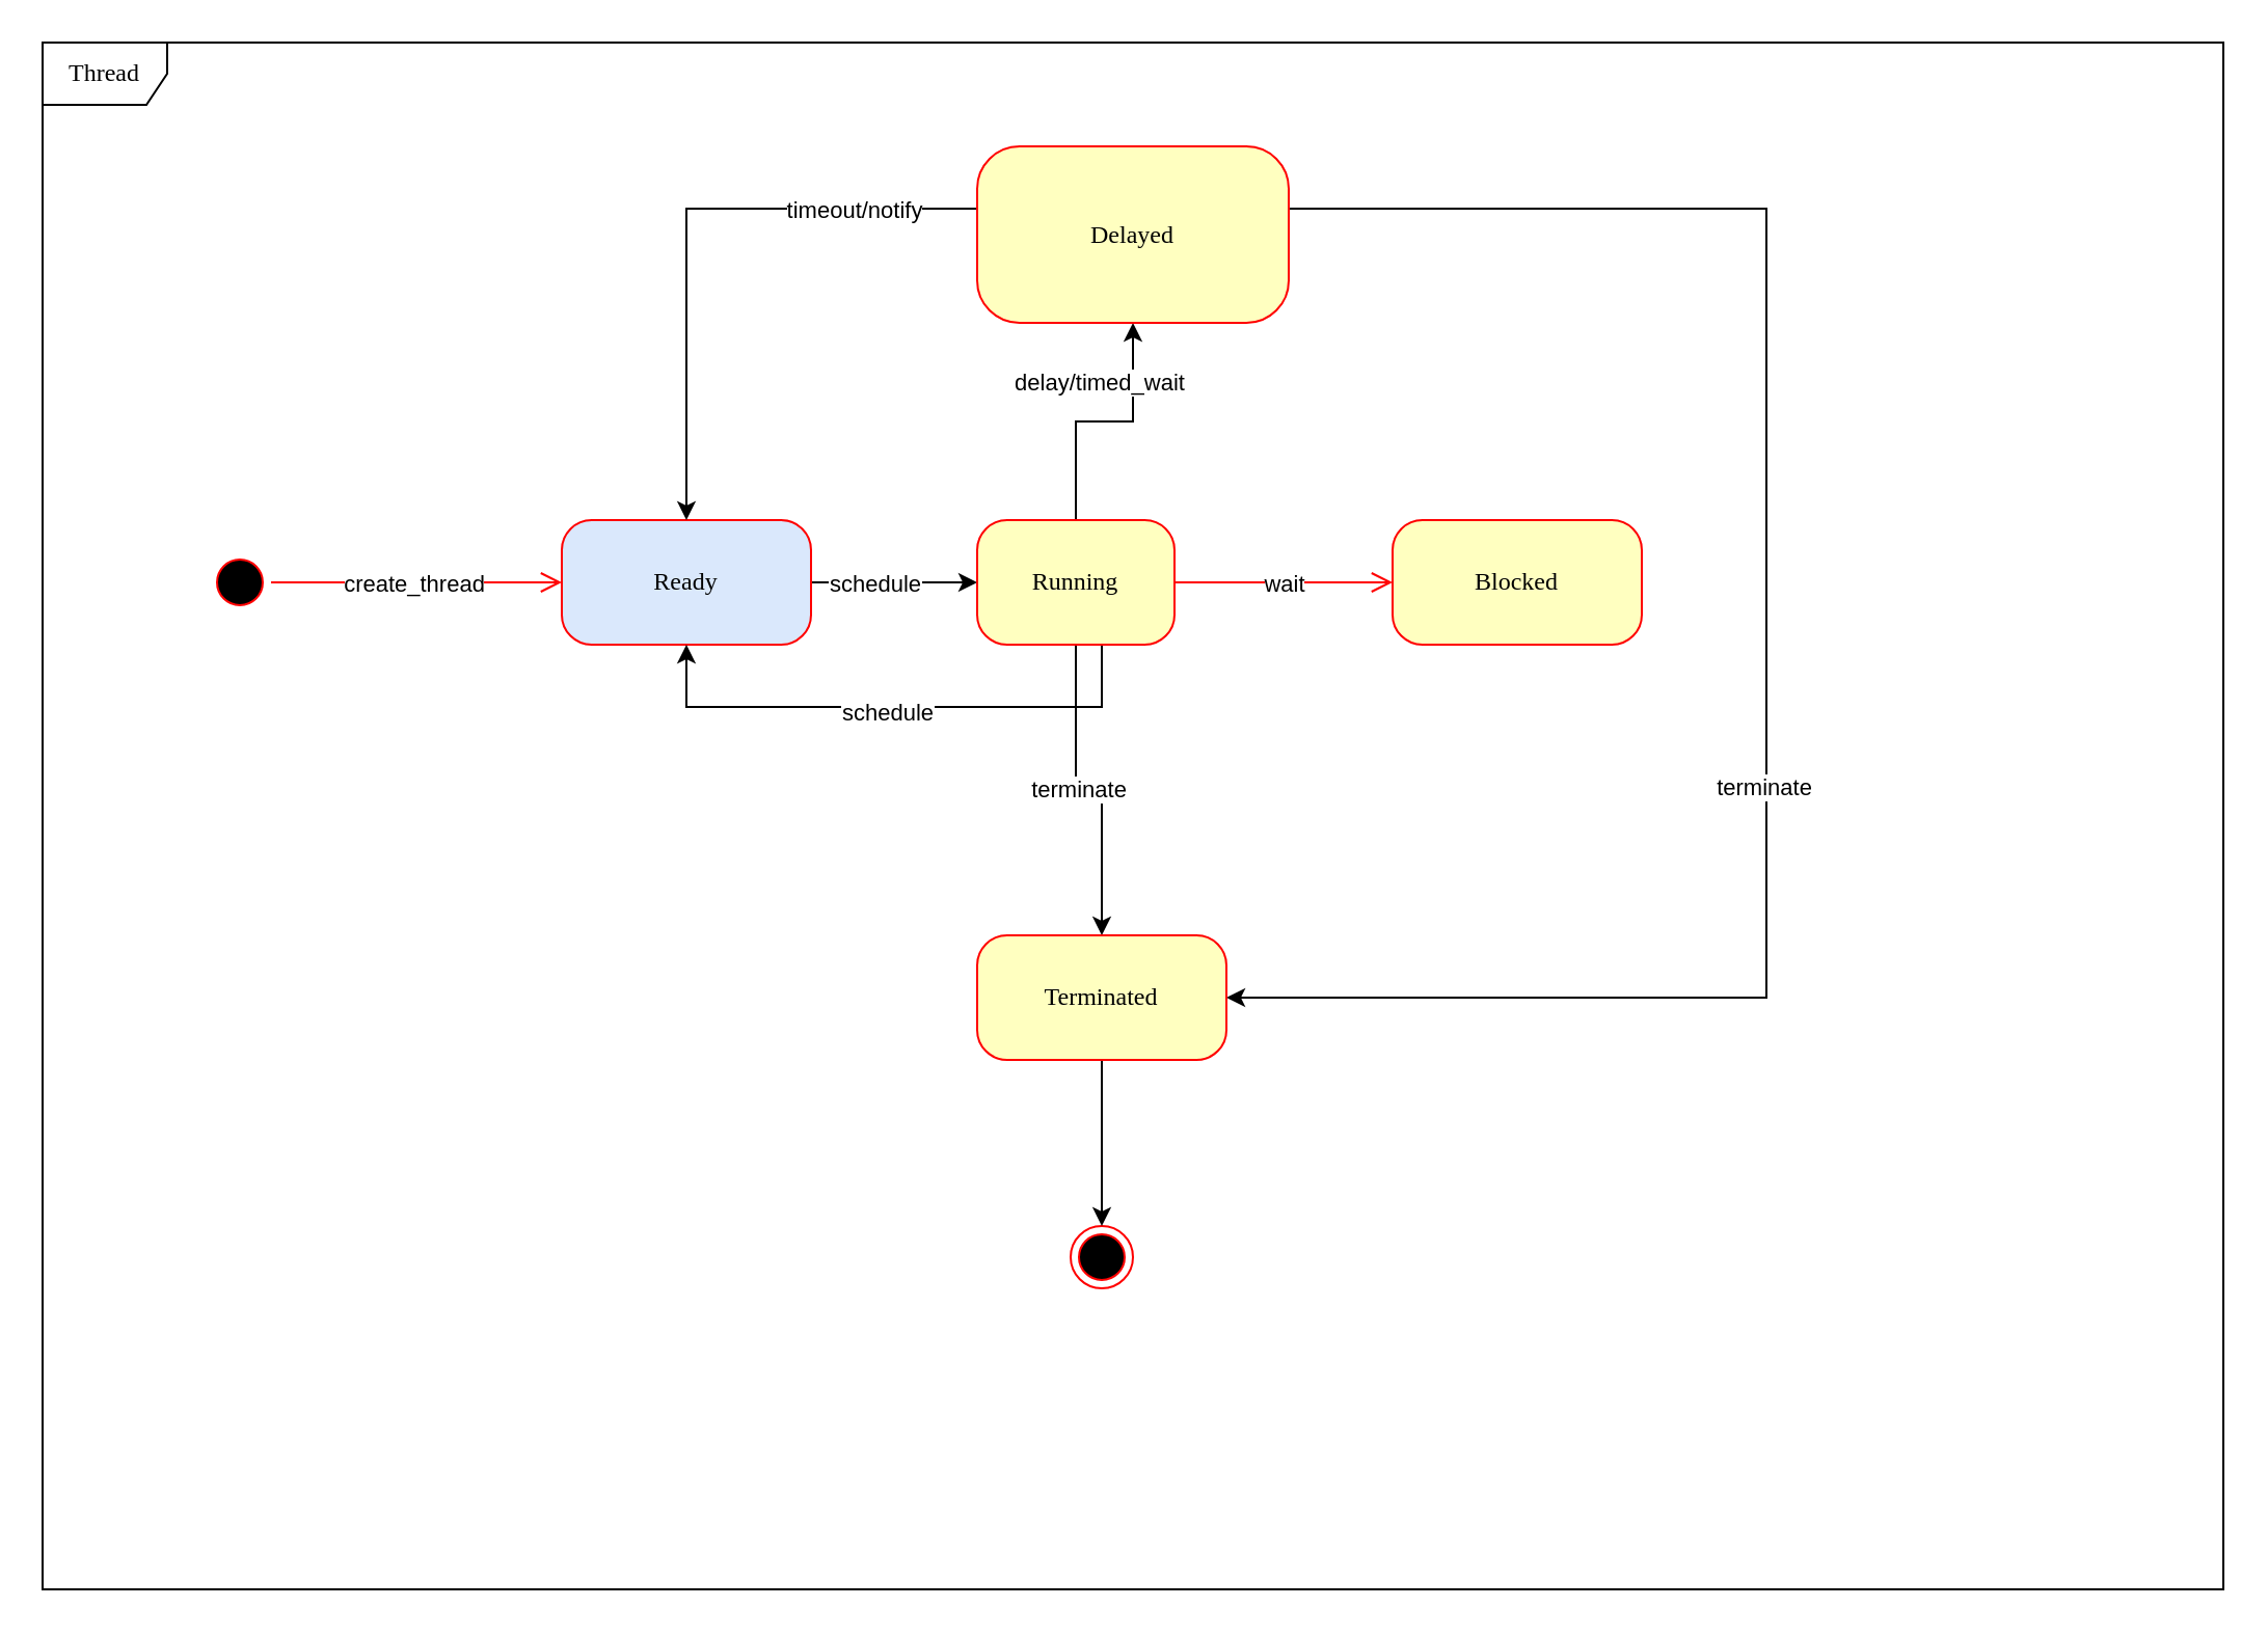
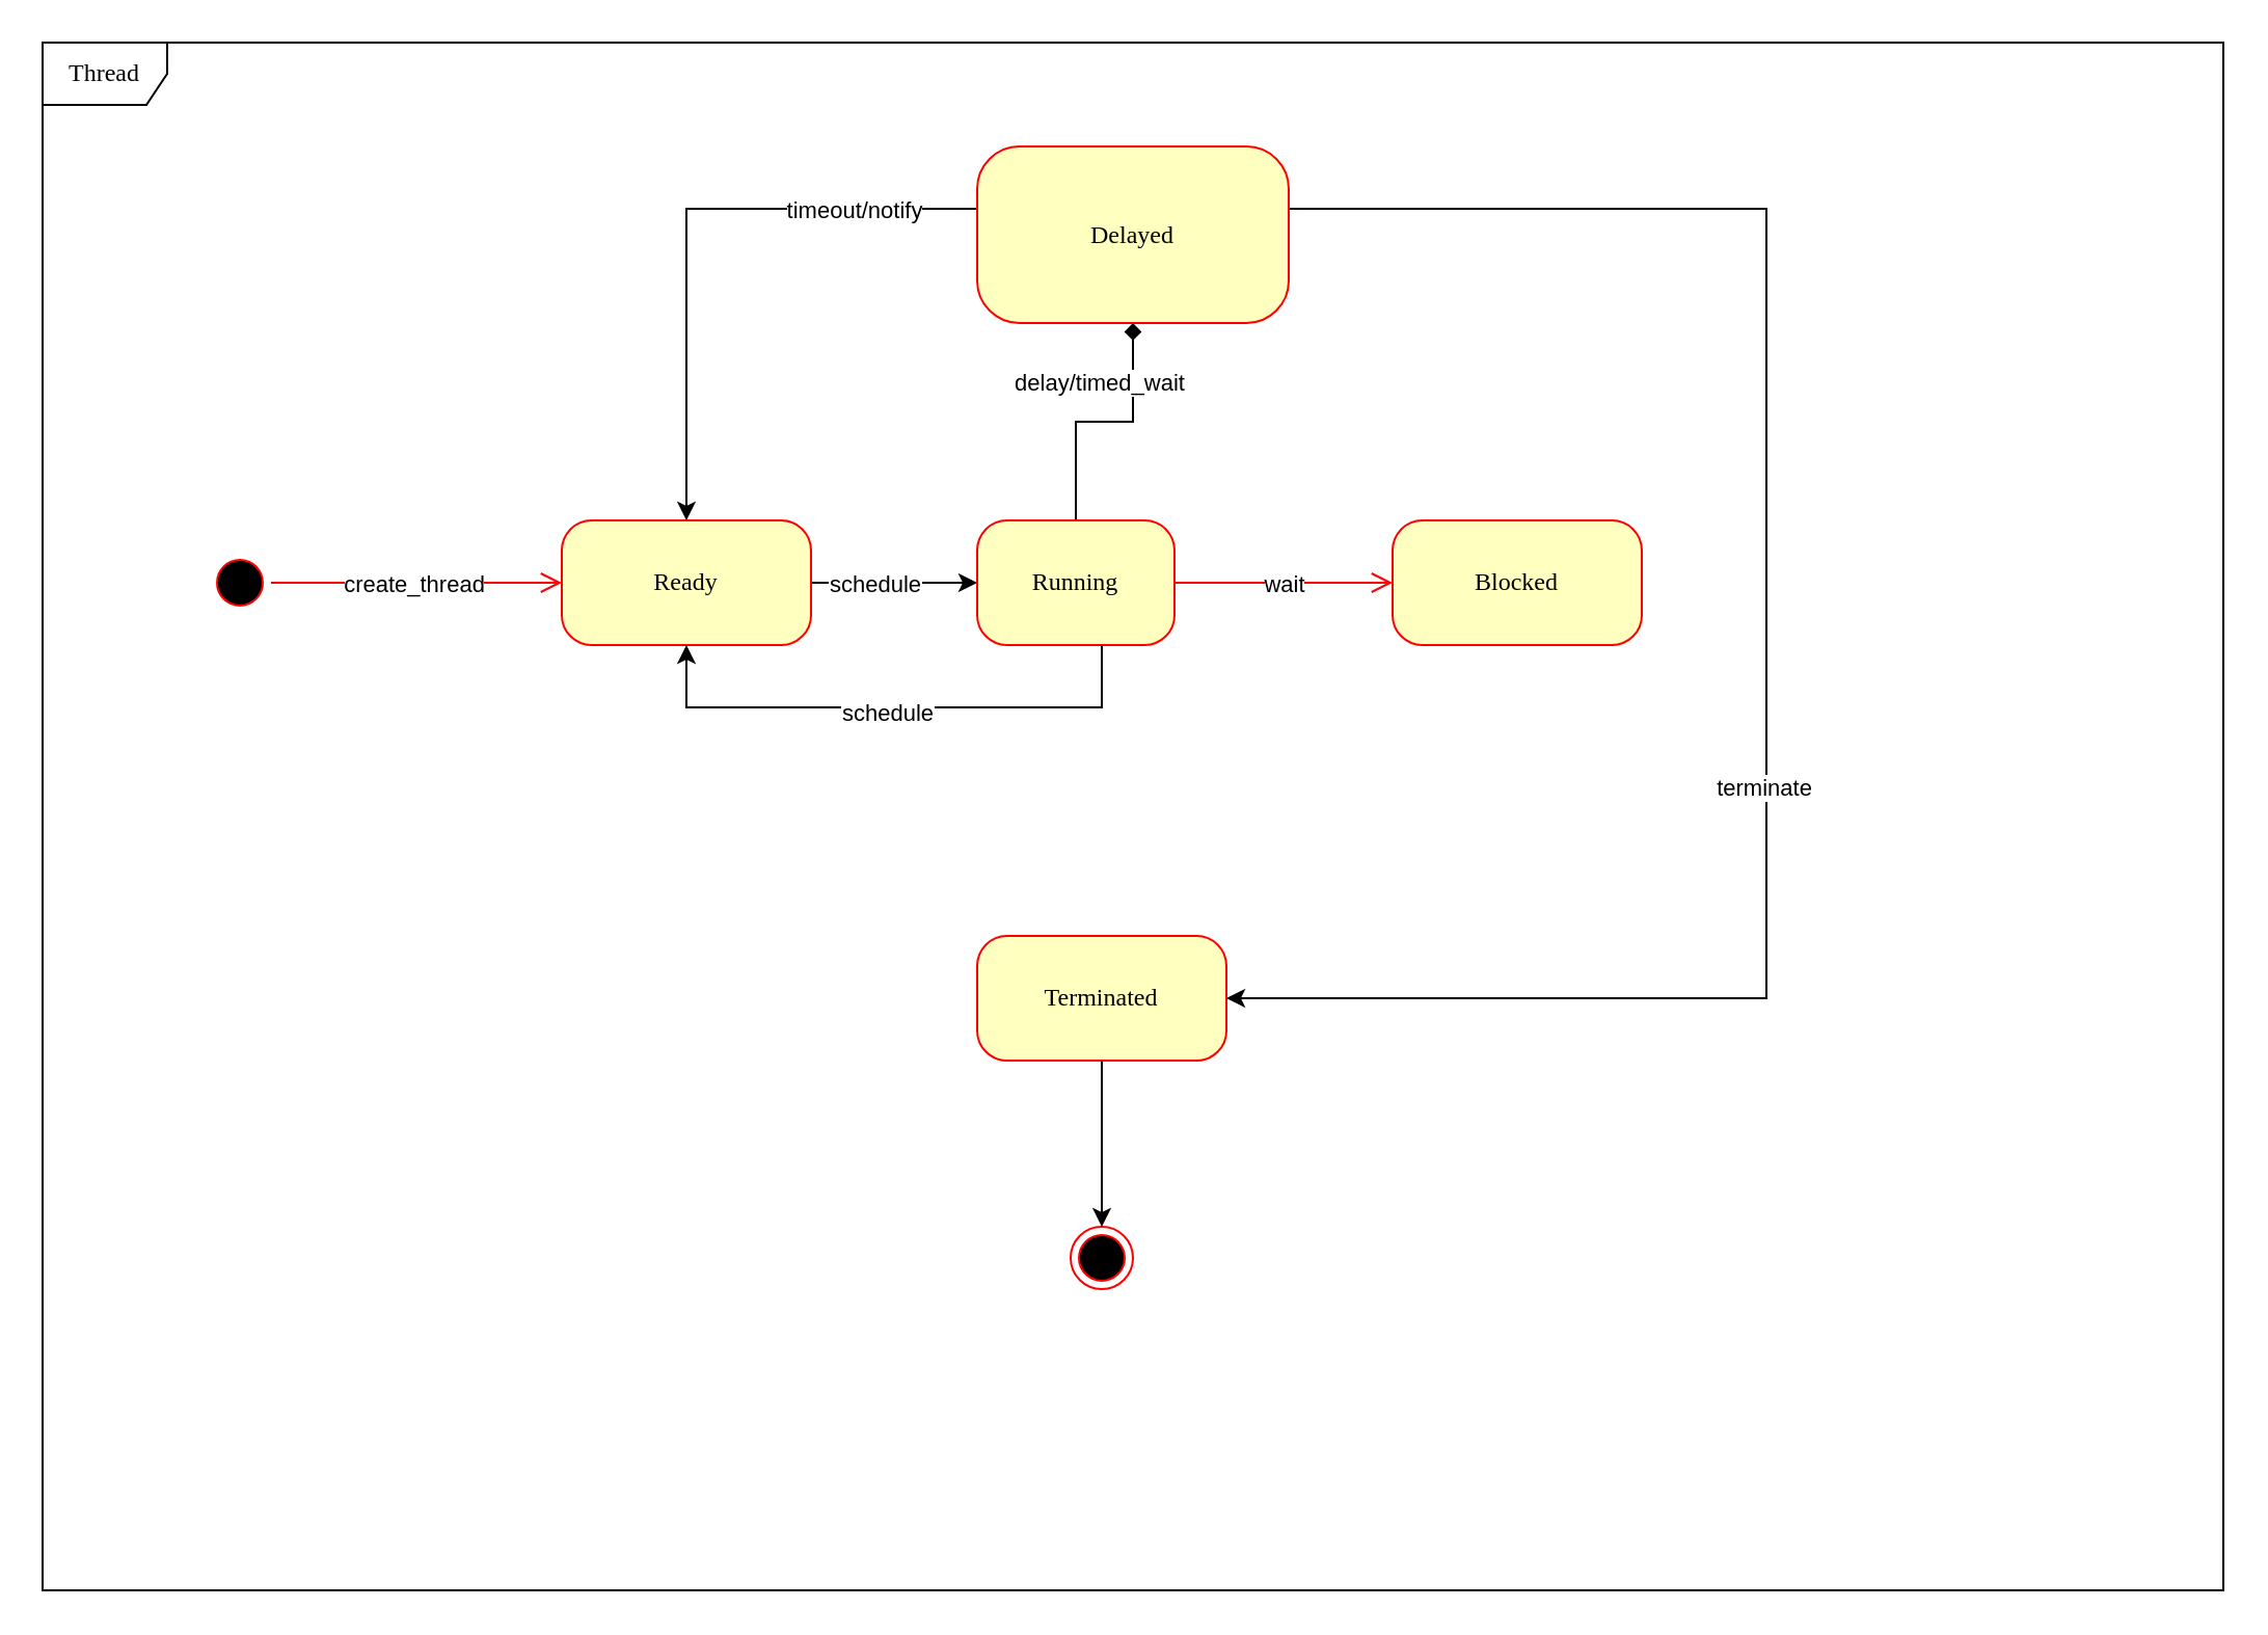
- <mxCell id="12" value="" style="edgeStyle=orthogonalEdgeStyle;rounded=0;orthogonalLoop=1;jettySize=auto;html=1;" edge="1" parent="1" source="18" target="23"><mxGeometry relative="1" as="geometry" /></mxCell>
+ <mxCell id="12" value="" style="edgeStyle=orthogonalEdgeStyle;rounded=0;orthogonalLoop=1;jettySize=auto;html=1;endArrow=diamond;" edge="1" parent="1" source="18" target="23"><mxGeometry relative="1" as="geometry" /></mxCell>
- <mxCell id="6" value="Ready" style="rounded=1;whiteSpace=wrap;html=1;arcSize=24;fillColor=#dae8fc;strokeColor=#ff0000;shadow=0;comic=0;labelBackgroundColor=none;fontFamily=Verdana;fontSize=12;fontColor=#000000;align=center;" parent="1" vertex="1"><mxGeometry x="270" y="250" width="120" height="60" as="geometry" /></mxCell>
+ <mxCell id="6" value="Ready" style="rounded=1;whiteSpace=wrap;html=1;arcSize=24;fillColor=#ffffc0;strokeColor=#ff0000;shadow=0;comic=0;labelBackgroundColor=none;fontFamily=Verdana;fontSize=12;fontColor=#000000;align=center;" parent="1" vertex="1"><mxGeometry x="270" y="250" width="120" height="60" as="geometry" /></mxCell>
- <mxCell id="14" style="edgeStyle=orthogonalEdgeStyle;rounded=0;orthogonalLoop=1;jettySize=auto;html=1;exitX=0.5;exitY=1;exitDx=0;exitDy=0;entryX=0.5;entryY=0;entryDx=0;entryDy=0;" edge="1" parent="1" source="18" target="26"><mxGeometry relative="1" as="geometry" /></mxCell>
- <mxCell id="15" value="terminate" style="edgeLabel;html=1;align=center;verticalAlign=middle;resizable=0;points=[];" vertex="1" connectable="0" parent="14"><mxGeometry x="-0.071" y="1" relative="1" as="geometry"><mxPoint as="offset" /></mxGeometry></mxCell>
